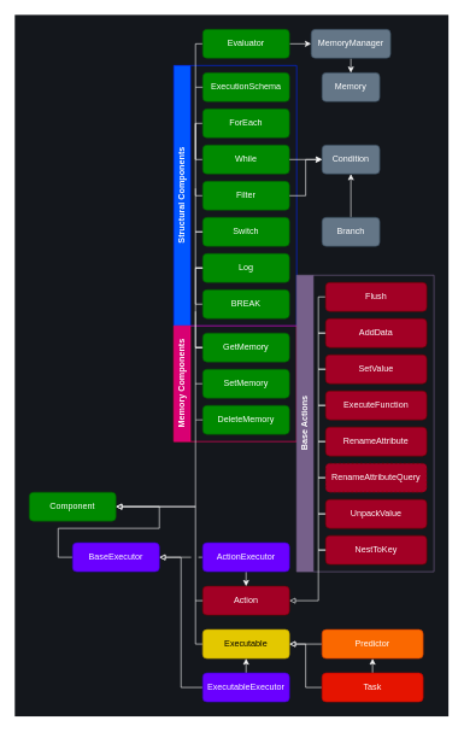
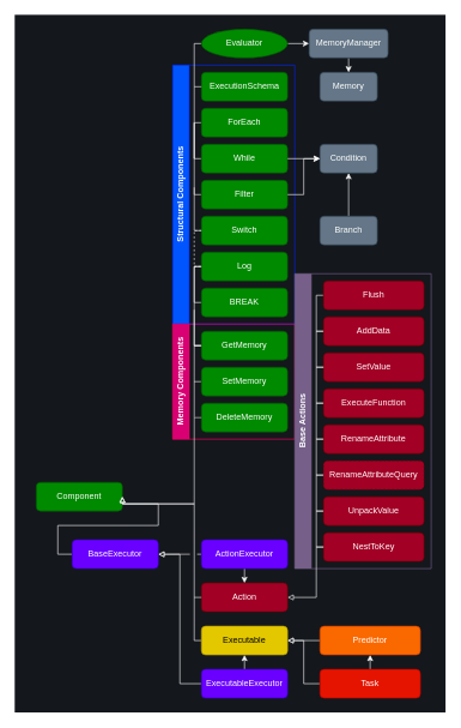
- <mxCell id="29" value="Evaluator" style="rounded=1;whiteSpace=wrap;html=1;fillColor=#008a00;fontColor=#ffffff;strokeColor=#005700;" parent="1" vertex="1"><mxGeometry x="280" y="40" width="120" height="40" as="geometry" /></mxCell>
+ <mxCell id="29" value="Evaluator" style="ellipse;whiteSpace=wrap;html=1;fillColor=#008a00;fontColor=#ffffff;strokeColor=#005700;" parent="1" vertex="1"><mxGeometry x="280" y="40" width="120" height="40" as="geometry" /></mxCell>
- <mxCell id="72" style="edgeStyle=orthogonalEdgeStyle;rounded=0;orthogonalLoop=1;jettySize=auto;html=1;exitX=0;exitY=0.5;exitDx=0;exitDy=0;endArrow=none;endFill=0;strokeColor=#F7F7F7;entryX=0;entryY=0.5;entryDx=0;entryDy=0;" parent="1" source="15" edge="1" target="71"><mxGeometry relative="1" as="geometry"><mxPoint x="270" y="370" as="targetPoint" /><Array as="points"><mxPoint x="270" y="320" /><mxPoint x="270" y="370" /></Array></mxGeometry></mxCell>
+ <mxCell id="72" style="edgeStyle=orthogonalEdgeStyle;rounded=0;orthogonalLoop=1;jettySize=auto;html=1;exitX=0;exitY=0.5;exitDx=0;exitDy=0;endArrow=none;endFill=0;strokeColor=#F7F7F7;entryX=0;entryY=0.5;entryDx=0;entryDy=0;dashed=1;" parent="1" source="15" edge="1" target="71"><mxGeometry relative="1" as="geometry"><mxPoint x="270" y="370" as="targetPoint" /><Array as="points"><mxPoint x="270" y="320" /><mxPoint x="270" y="370" /></Array></mxGeometry></mxCell>
- <mxCell id="3" value="Component" style="rounded=1;whiteSpace=wrap;html=1;fillColor=#008a00;fontColor=#ffffff;strokeColor=#005700;" parent="1" vertex="1"><mxGeometry x="40" y="680" width="120" height="40" as="geometry" /></mxCell>
+ <mxCell id="3" value="Component" style="rounded=1;whiteSpace=wrap;html=1;fillColor=#008a00;fontColor=#ffffff;strokeColor=#005700;" parent="1" vertex="1"><mxGeometry x="50" y="670" width="120" height="40" as="geometry" /></mxCell>
